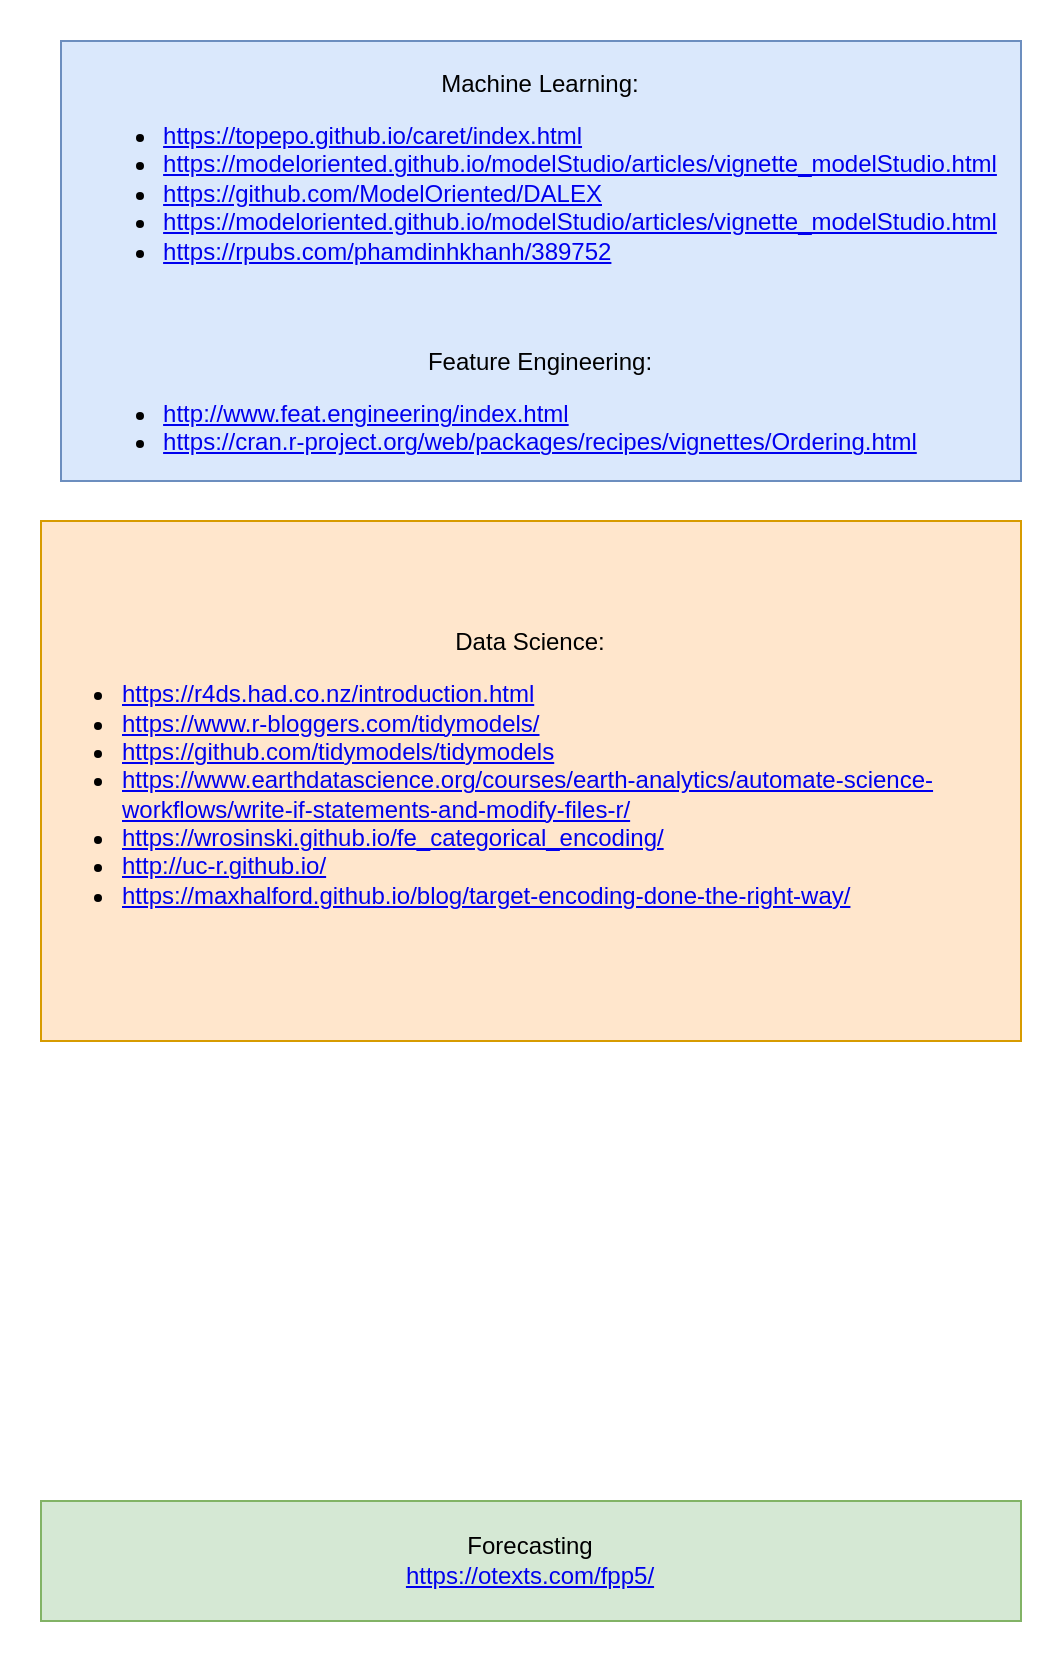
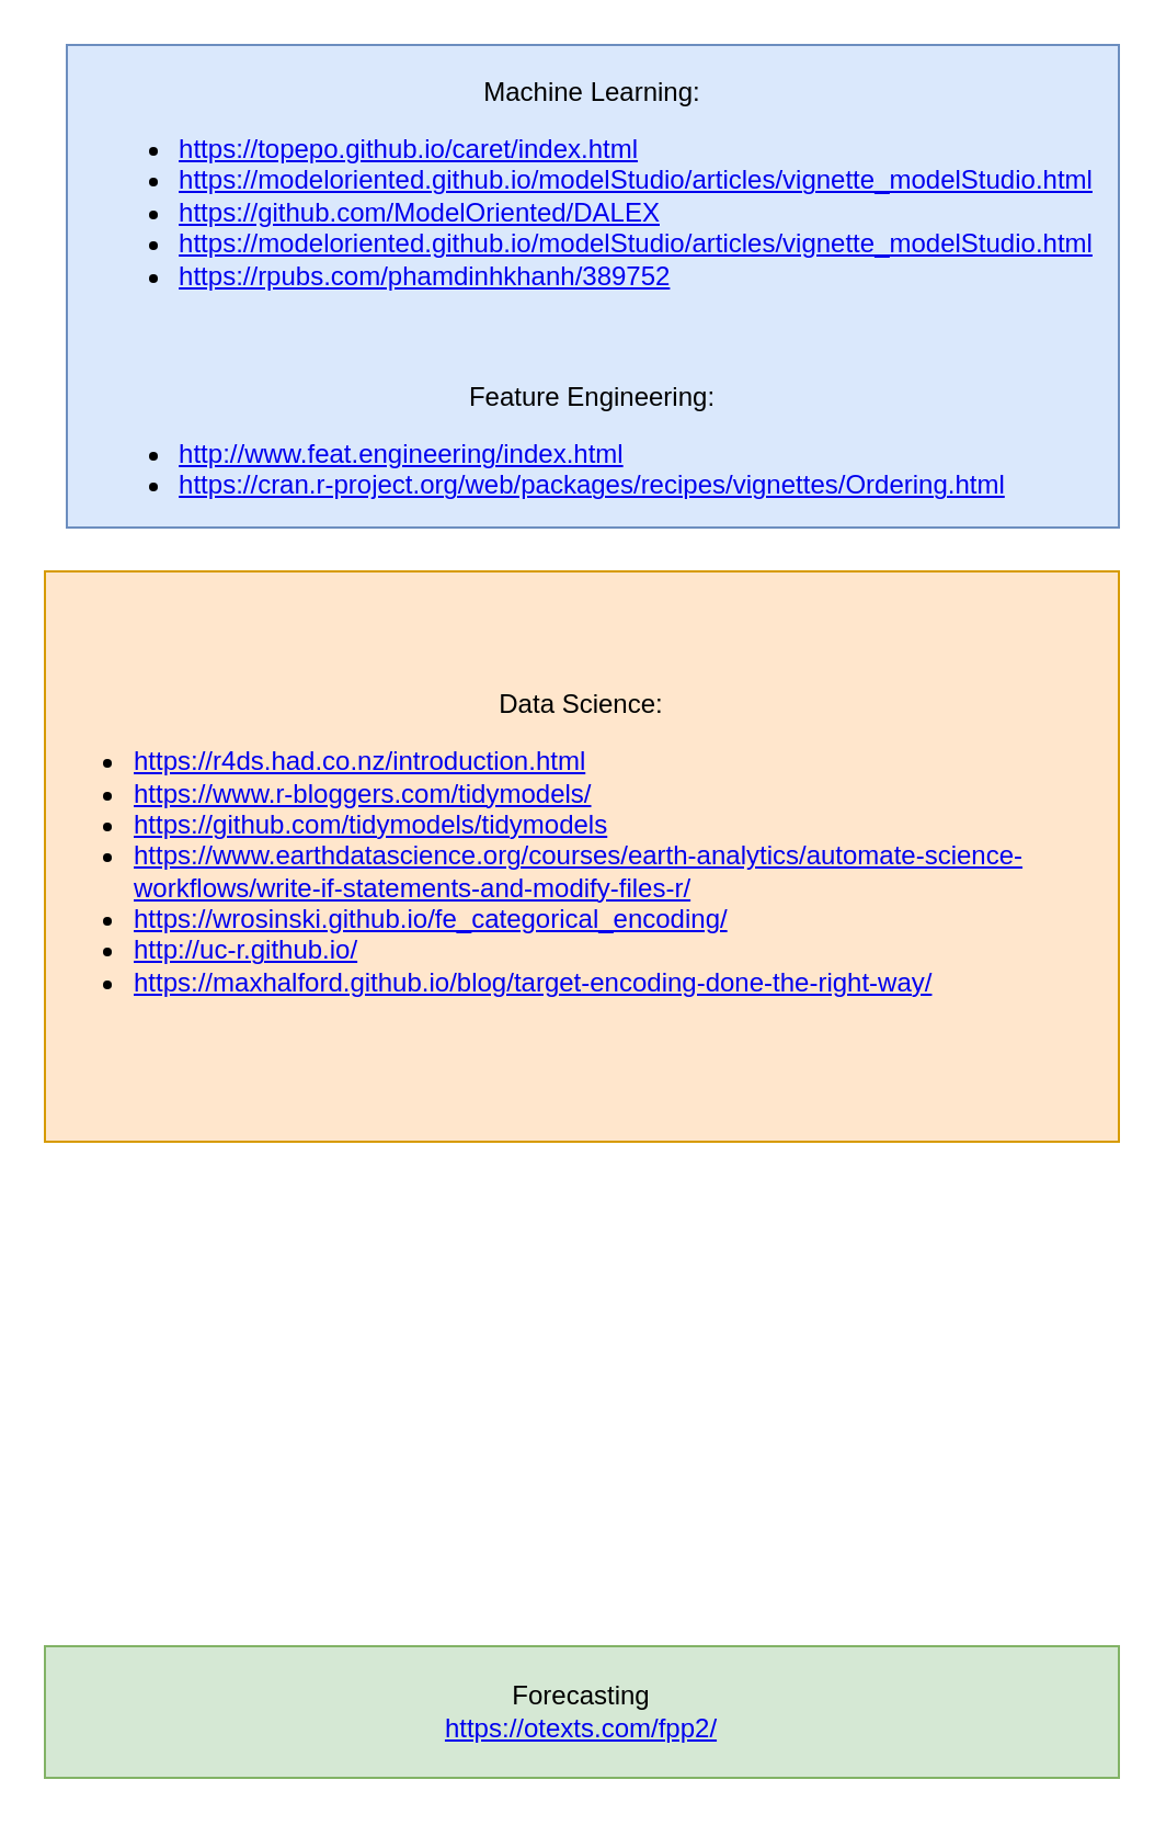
- <mxCell id="4" value="Forecasting&lt;br&gt;&lt;a href=&quot;https://otexts.com/fpp2/&quot;&gt;https://otexts.com/fpp5/&lt;/a&gt;" style="rounded=0;whiteSpace=wrap;html=1;fillColor=#d5e8d4;strokeColor=#82b366;" vertex="1" parent="1"><mxGeometry x="20" y="750" width="490" height="60" as="geometry" /></mxCell>
+ <mxCell id="4" value="Forecasting&lt;br&gt;&lt;a href=&quot;https://otexts.com/fpp2/&quot;&gt;https://otexts.com/fpp2/&lt;/a&gt;" style="rounded=0;whiteSpace=wrap;html=1;fillColor=#d5e8d4;strokeColor=#82b366;" vertex="1" parent="1"><mxGeometry x="20" y="750" width="490" height="60" as="geometry" /></mxCell>
